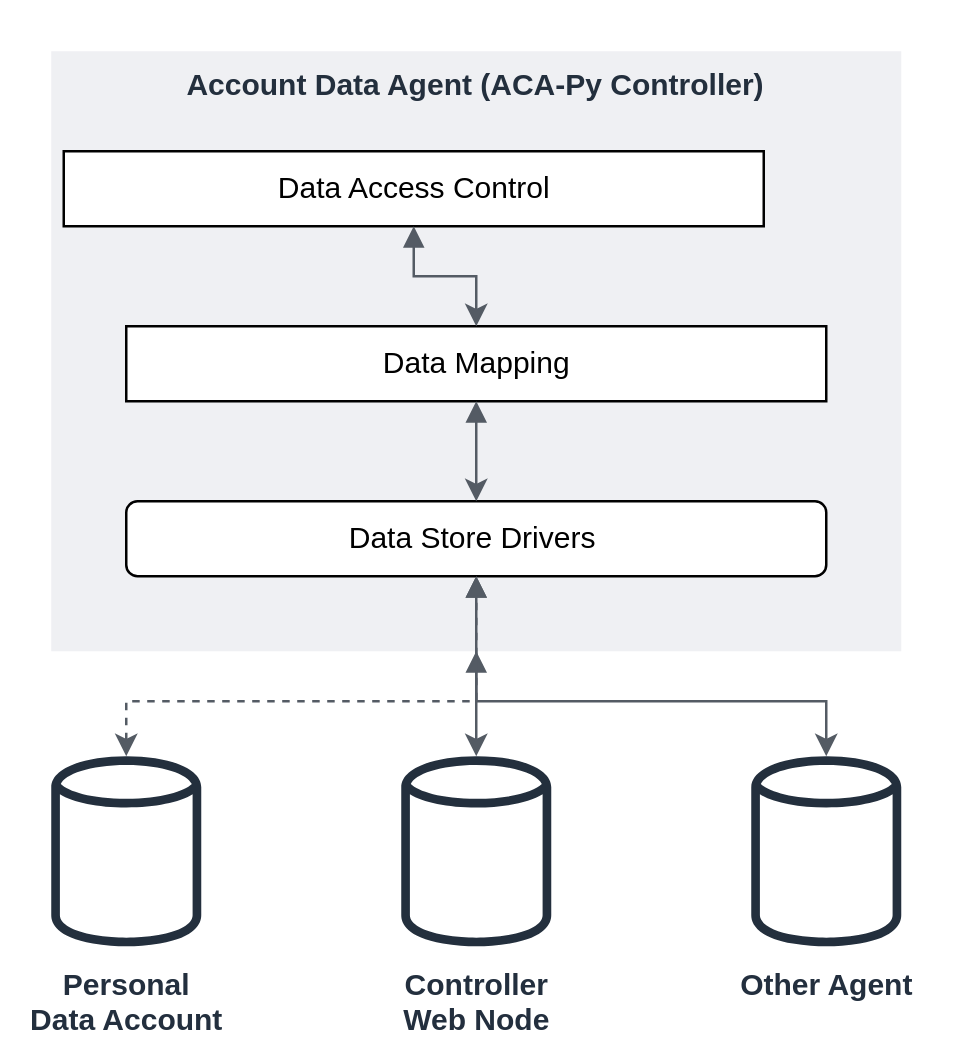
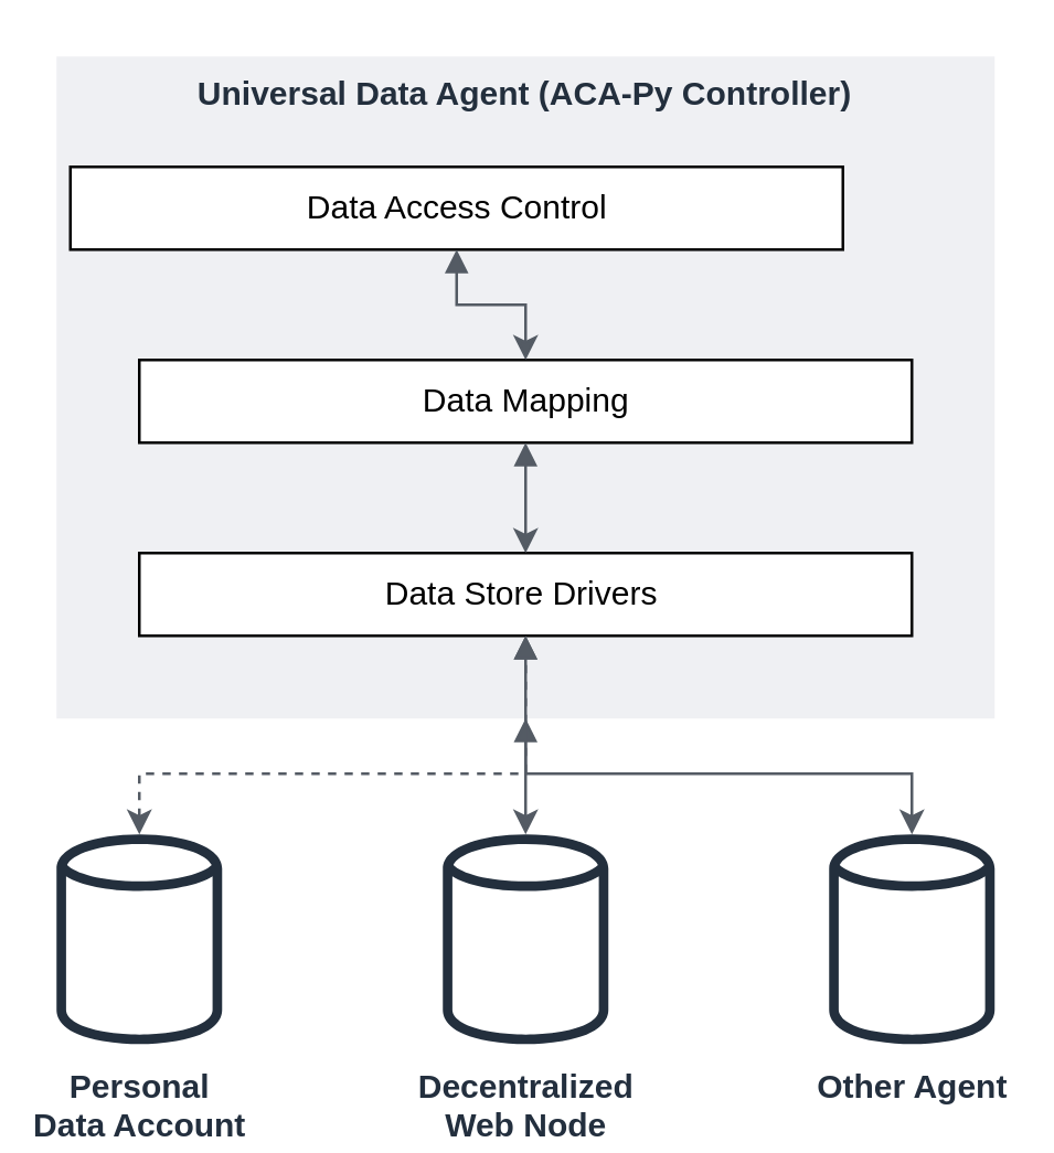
- <mxCell id="5" value="Account Data Agent (ACA-Py Controller)" style="fillColor=#EFF0F3;strokeColor=none;dashed=0;verticalAlign=top;fontStyle=1;fontColor=#232F3D;" parent="1" vertex="1"><mxGeometry x="20" y="20" width="340" height="240" as="geometry" /></mxCell>
+ <mxCell id="5" value="Universal Data Agent (ACA-Py Controller)" style="fillColor=#EFF0F3;strokeColor=none;dashed=0;verticalAlign=top;fontStyle=1;fontColor=#232F3D;" parent="1" vertex="1"><mxGeometry x="20" y="20" width="340" height="240" as="geometry" /></mxCell>
- <mxCell id="6" value="Data Store Drivers&amp;nbsp;" style="html=1;dashed=0;whitespace=wrap;rounded=1;" parent="1" vertex="1"><mxGeometry x="50" y="200" width="280" height="30" as="geometry" /></mxCell>
+ <mxCell id="6" value="Data Store Drivers&amp;nbsp;" style="html=1;dashed=0;whitespace=wrap;" parent="1" vertex="1"><mxGeometry x="50" y="200" width="280" height="30" as="geometry" /></mxCell>
- <mxCell id="4" value="&lt;b&gt;Controller&lt;br&gt;Web Node&lt;/b&gt;" style="sketch=0;outlineConnect=0;fontColor=#232F3E;gradientColor=none;fillColor=#232F3D;strokeColor=none;dashed=0;verticalLabelPosition=bottom;verticalAlign=top;align=center;html=1;fontSize=12;fontStyle=0;aspect=fixed;pointerEvents=1;shape=mxgraph.aws4.generic_database;" parent="1" vertex="1"><mxGeometry x="160" y="300" width="60" height="80" as="geometry" /></mxCell>
+ <mxCell id="4" value="&lt;b&gt;Decentralized&lt;br&gt;Web Node&lt;/b&gt;" style="sketch=0;outlineConnect=0;fontColor=#232F3E;gradientColor=none;fillColor=#232F3D;strokeColor=none;dashed=0;verticalLabelPosition=bottom;verticalAlign=top;align=center;html=1;fontSize=12;fontStyle=0;aspect=fixed;pointerEvents=1;shape=mxgraph.aws4.generic_database;" parent="1" vertex="1"><mxGeometry x="160" y="300" width="60" height="80" as="geometry" /></mxCell>
